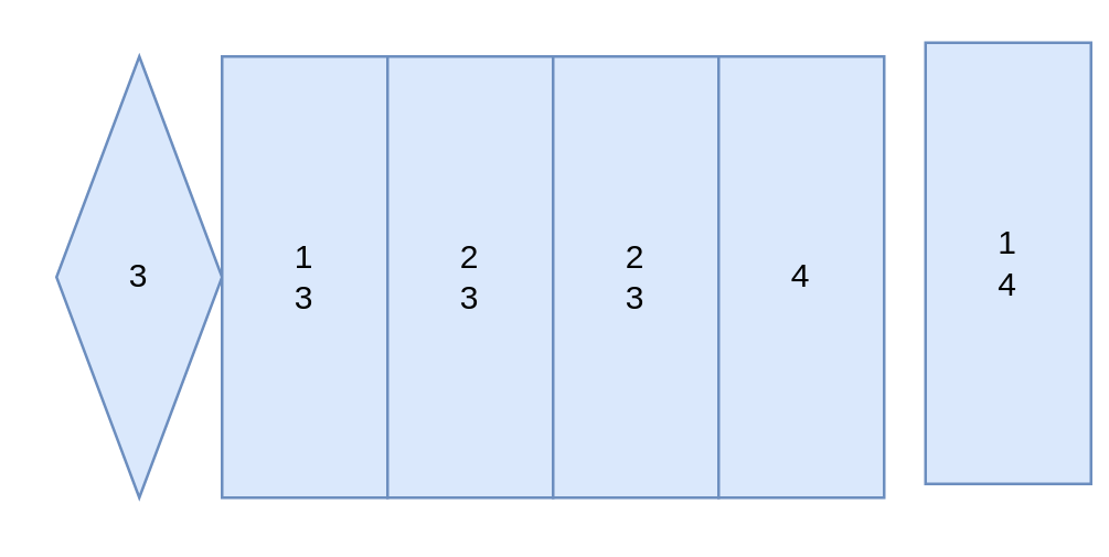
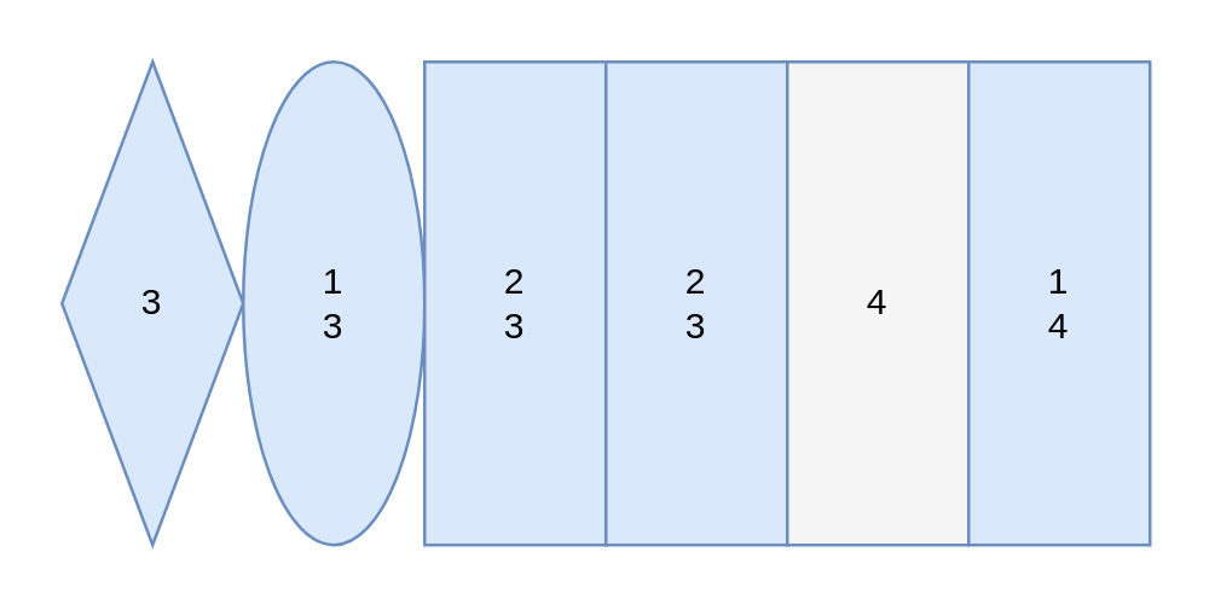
- <mxCell id="7" value="1&lt;br&gt;4" style="rounded=0;whiteSpace=wrap;html=1;fillColor=#dae8fc;strokeColor=#6c8ebf;" vertex="1" parent="1"><mxGeometry x="335" y="15" width="60" height="160" as="geometry" /></mxCell>
+ <mxCell id="7" value="1&lt;br&gt;4" style="rounded=0;whiteSpace=wrap;html=1;fillColor=#dae8fc;strokeColor=#6c8ebf;" vertex="1" parent="1"><mxGeometry x="320" y="20" width="60" height="160" as="geometry" /></mxCell>
- <mxCell id="3" value="1&lt;br&gt;3" style="rounded=0;whiteSpace=wrap;html=1;fillColor=#dae8fc;strokeColor=#6c8ebf;" vertex="1" parent="1"><mxGeometry x="80" y="20" width="60" height="160" as="geometry" /></mxCell>
+ <mxCell id="3" value="1&lt;br&gt;3" style="ellipse;whiteSpace=wrap;html=1;fillColor=#dae8fc;strokeColor=#6c8ebf;" vertex="1" parent="1"><mxGeometry x="80" y="20" width="60" height="160" as="geometry" /></mxCell>
- <mxCell id="6" value="4" style="rounded=0;whiteSpace=wrap;html=1;fillColor=#dae8fc;strokeColor=#6c8ebf;" vertex="1" parent="1"><mxGeometry x="260" y="20" width="60" height="160" as="geometry" /></mxCell>
+ <mxCell id="6" value="4" style="rounded=0;whiteSpace=wrap;html=1;fillColor=#f5f5f5;strokeColor=#6c8ebf;" vertex="1" parent="1"><mxGeometry x="260" y="20" width="60" height="160" as="geometry" /></mxCell>
